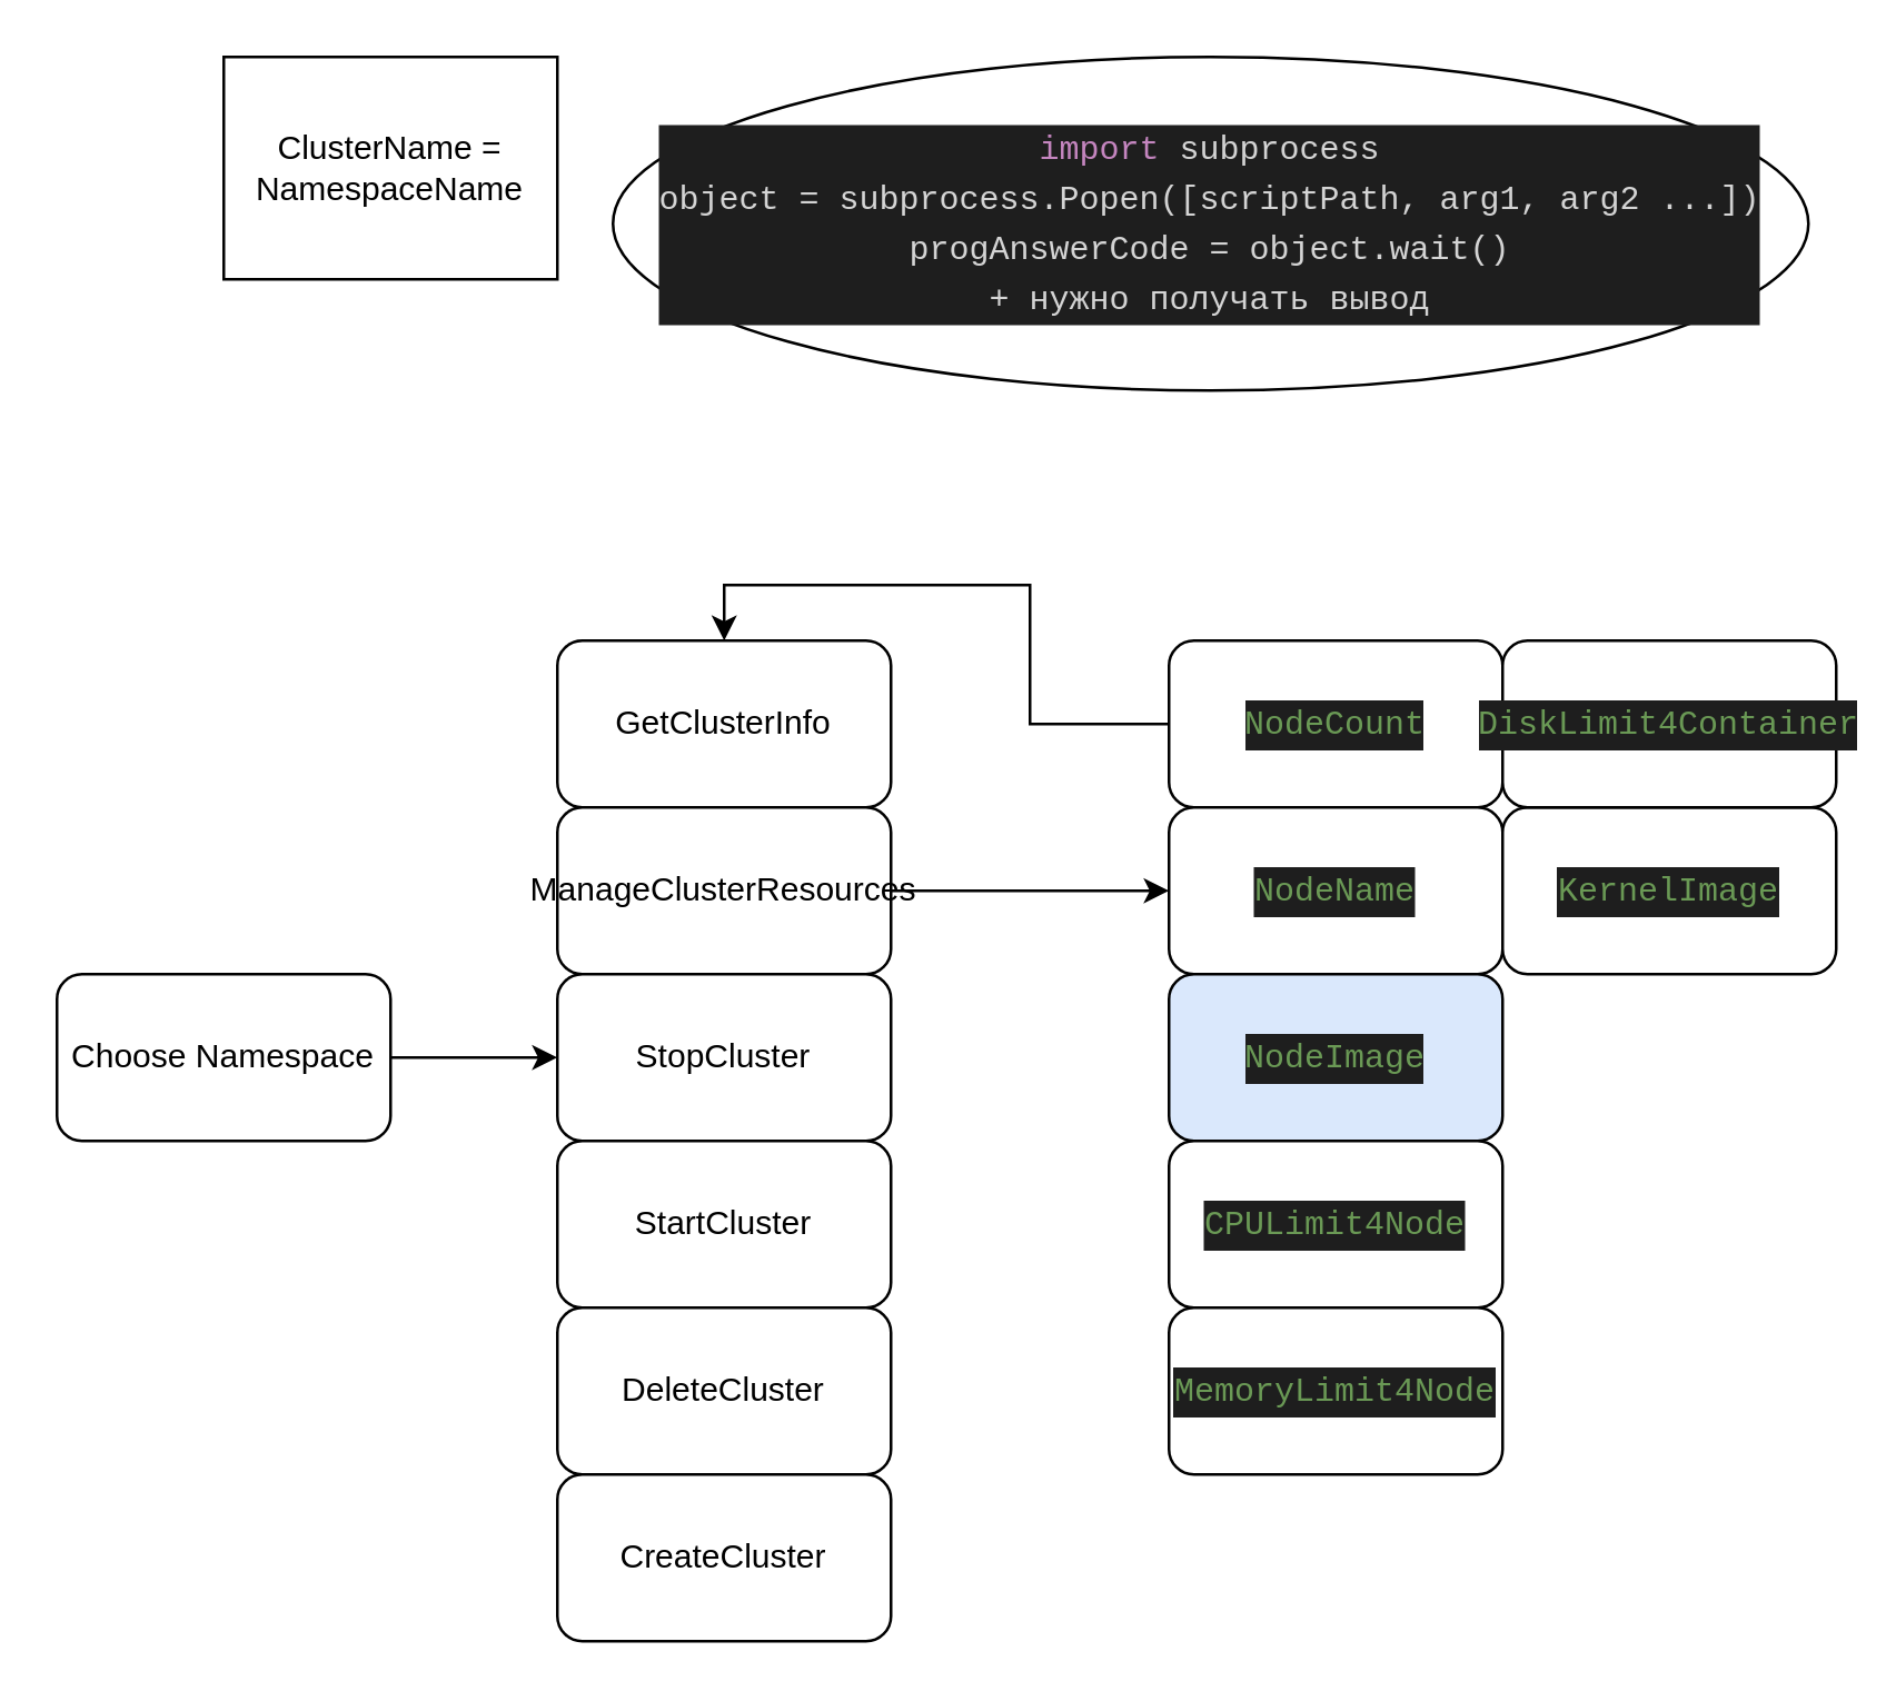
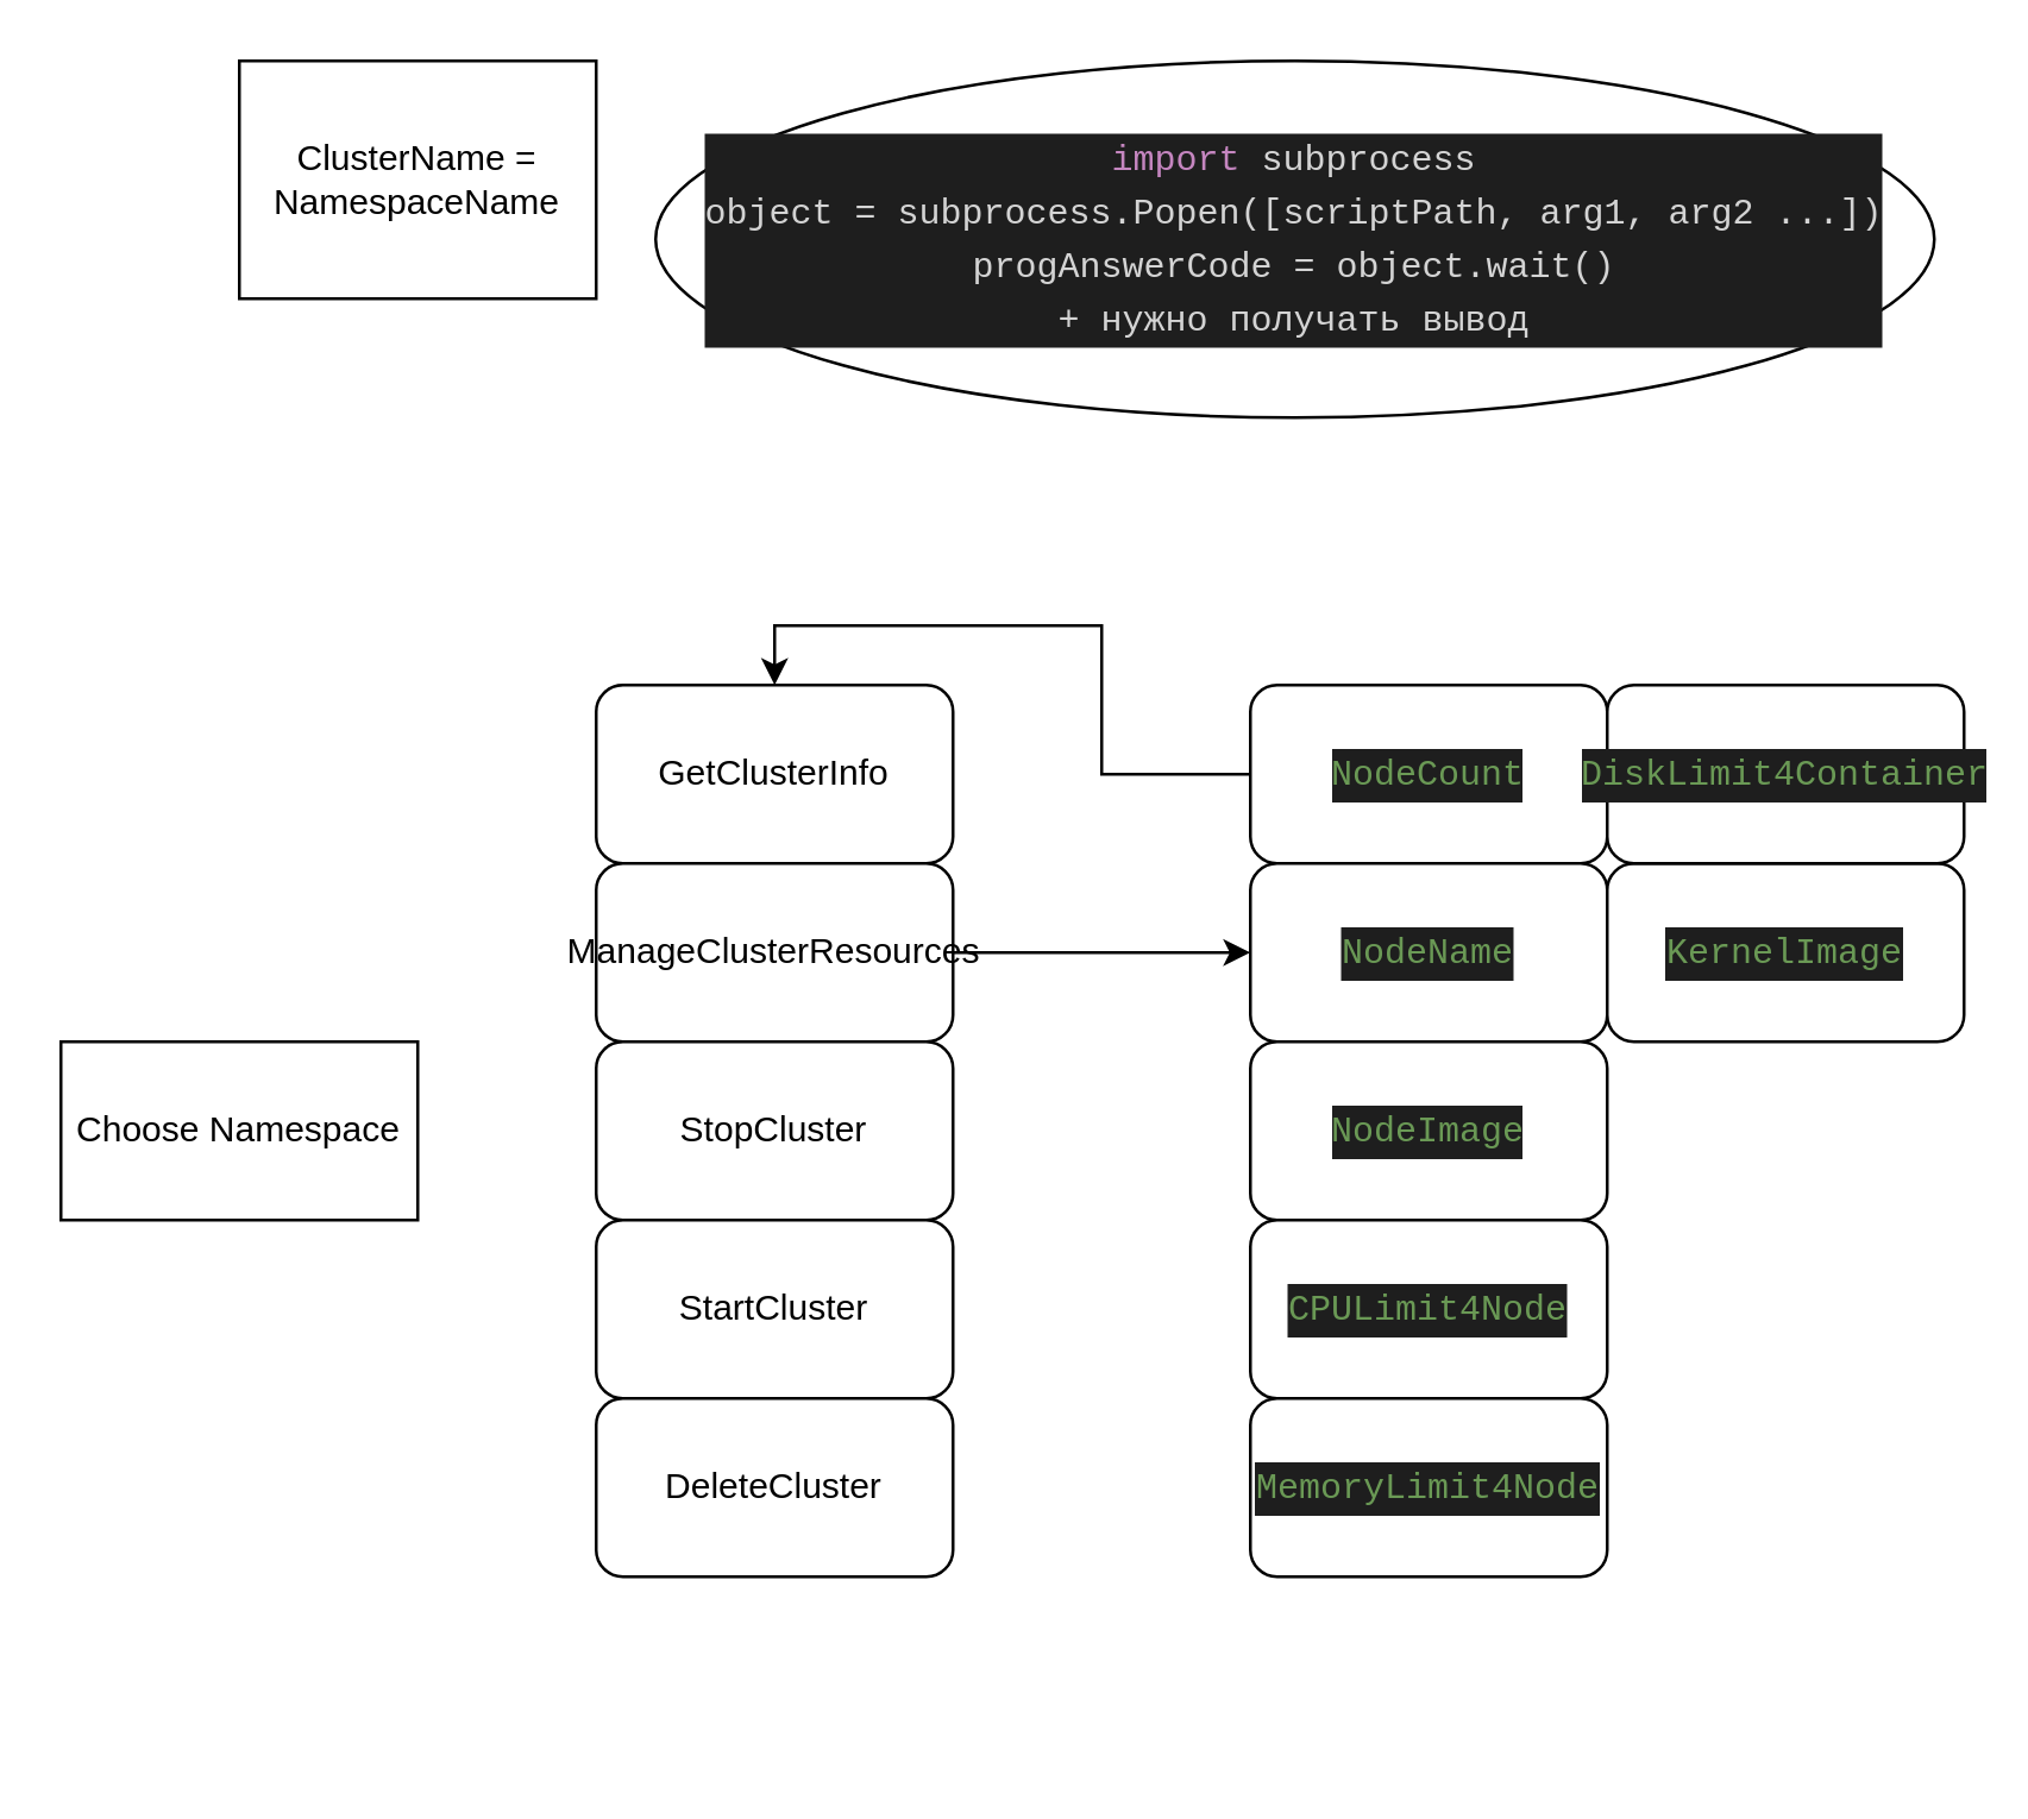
- <mxCell id="9" value="Choose Namespace" style="rounded=1;whiteSpace=wrap;html=1;" vertex="1" parent="1"><mxGeometry x="20" y="350" width="120" height="60" as="geometry" /></mxCell>
+ <mxCell id="9" value="Choose Namespace" style="whiteSpace=wrap;html=1;rounded=0;" vertex="1" parent="1"><mxGeometry x="20" y="350" width="120" height="60" as="geometry" /></mxCell>
- <mxCell id="8" style="edgeStyle=orthogonalEdgeStyle;rounded=0;orthogonalLoop=1;jettySize=auto;html=1;" edge="1" parent="1" source="9" target="5"><mxGeometry relative="1" as="geometry" /></mxCell>
- <mxCell id="15" value="&lt;div style=&quot;color: rgb(212 , 212 , 212) ; background-color: rgb(30 , 30 , 30) ; font-family: &amp;#34;menlo&amp;#34; , &amp;#34;monaco&amp;#34; , &amp;#34;courier new&amp;#34; , monospace ; line-height: 18px&quot;&gt;&lt;div style=&quot;font-family: &amp;#34;menlo&amp;#34; , &amp;#34;monaco&amp;#34; , &amp;#34;courier new&amp;#34; , monospace ; line-height: 18px&quot;&gt;&lt;div style=&quot;font-family: &amp;#34;menlo&amp;#34; , &amp;#34;monaco&amp;#34; , &amp;#34;courier new&amp;#34; , monospace ; line-height: 18px&quot;&gt;&lt;span style=&quot;color: #6a9955&quot;&gt;NodeImage&lt;/span&gt;&lt;/div&gt;&lt;/div&gt;&lt;/div&gt;" style="rounded=1;whiteSpace=wrap;html=1;fillColor=#dae8fc;" vertex="1" parent="1"><mxGeometry x="420" y="350" width="120" height="60" as="geometry" /></mxCell>
+ <mxCell id="15" value="&lt;div style=&quot;color: rgb(212 , 212 , 212) ; background-color: rgb(30 , 30 , 30) ; font-family: &amp;#34;menlo&amp;#34; , &amp;#34;monaco&amp;#34; , &amp;#34;courier new&amp;#34; , monospace ; line-height: 18px&quot;&gt;&lt;div style=&quot;font-family: &amp;#34;menlo&amp;#34; , &amp;#34;monaco&amp;#34; , &amp;#34;courier new&amp;#34; , monospace ; line-height: 18px&quot;&gt;&lt;div style=&quot;font-family: &amp;#34;menlo&amp;#34; , &amp;#34;monaco&amp;#34; , &amp;#34;courier new&amp;#34; , monospace ; line-height: 18px&quot;&gt;&lt;span style=&quot;color: #6a9955&quot;&gt;NodeImage&lt;/span&gt;&lt;/div&gt;&lt;/div&gt;&lt;/div&gt;" style="rounded=1;whiteSpace=wrap;html=1;" vertex="1" parent="1"><mxGeometry x="420" y="350" width="120" height="60" as="geometry" /></mxCell>
- <mxCell id="20" value="CreateCluster" style="rounded=1;whiteSpace=wrap;html=1;" vertex="1" parent="1"><mxGeometry x="200" y="530" width="120" height="60" as="geometry" /></mxCell>
